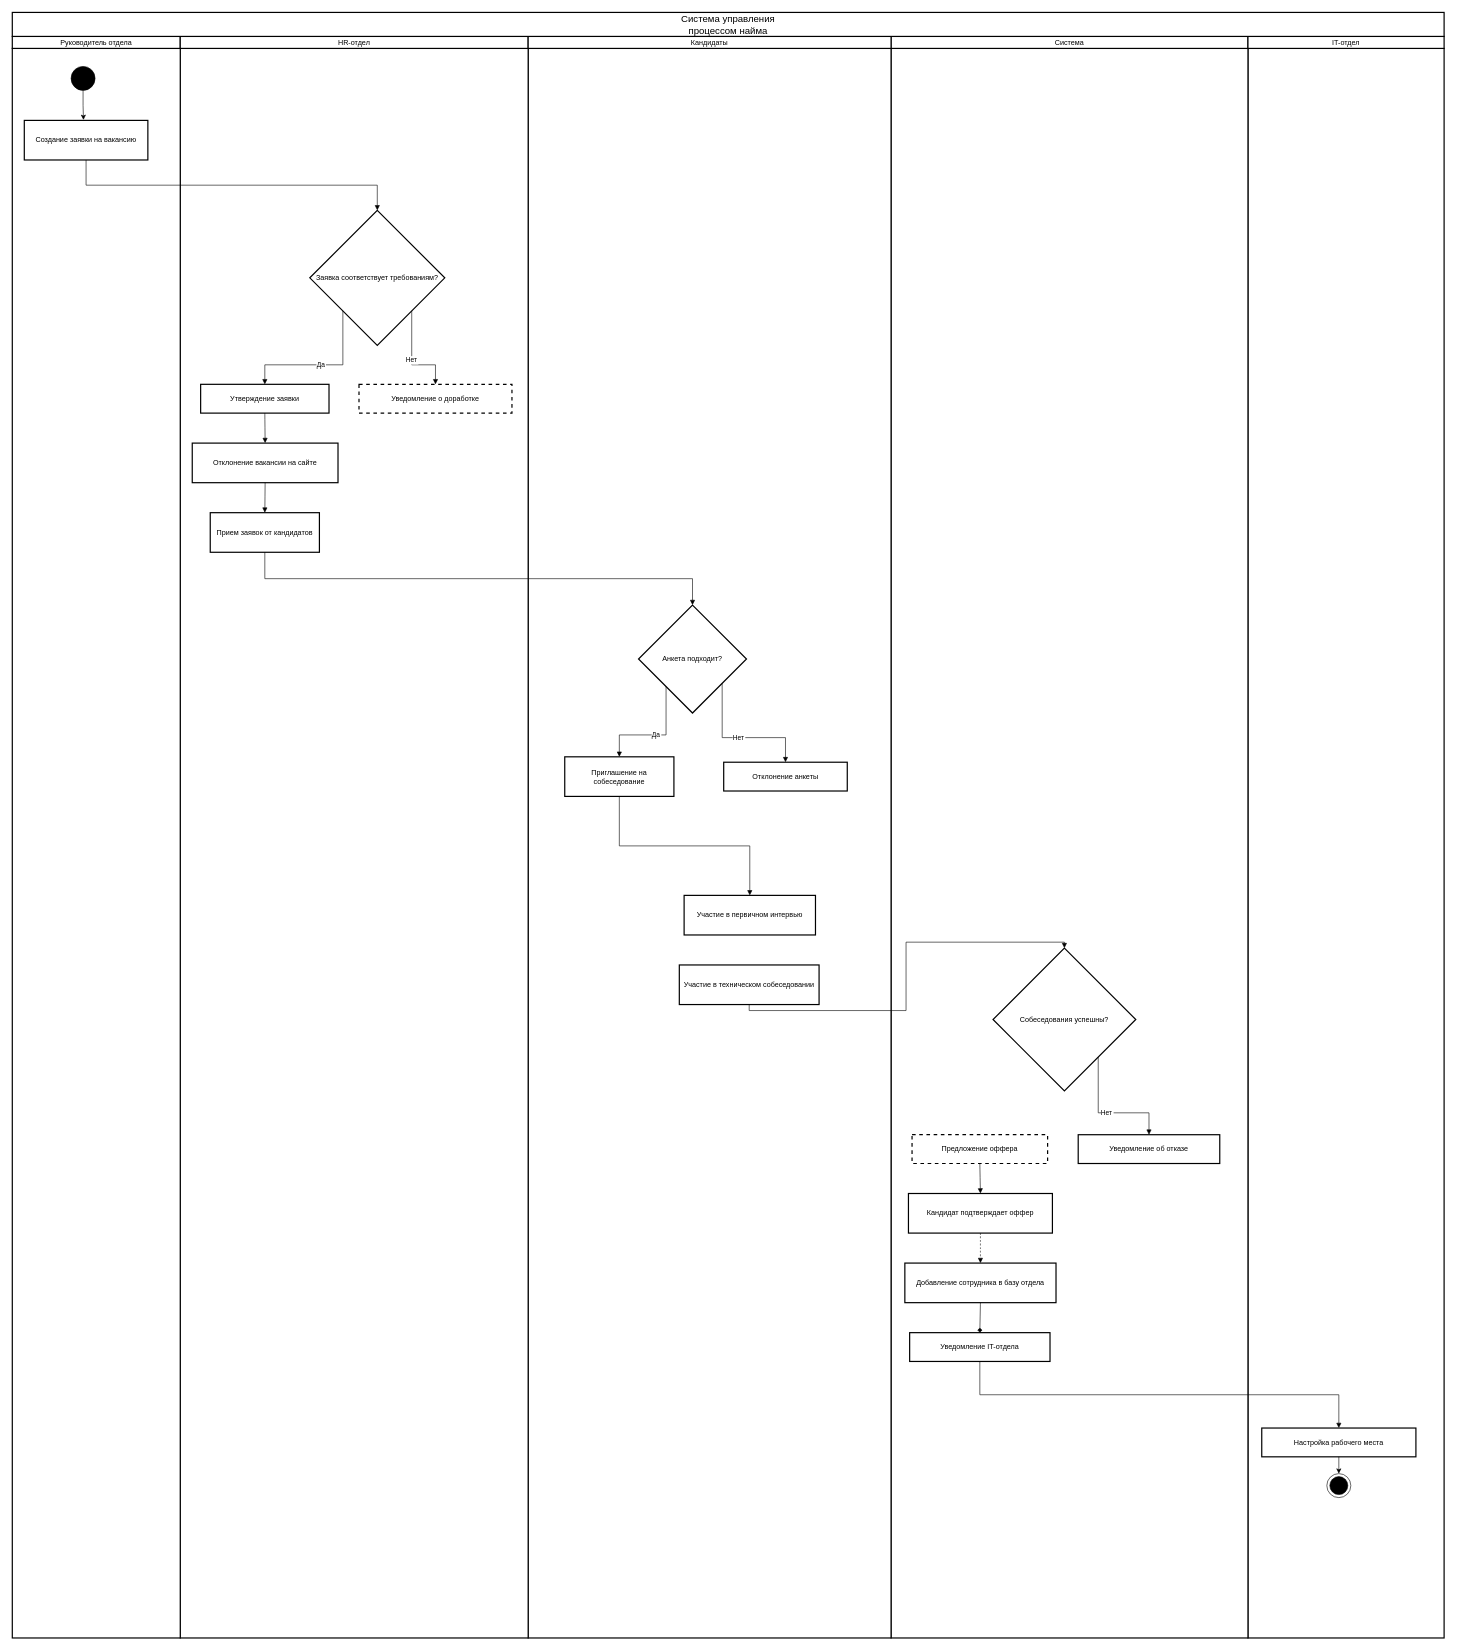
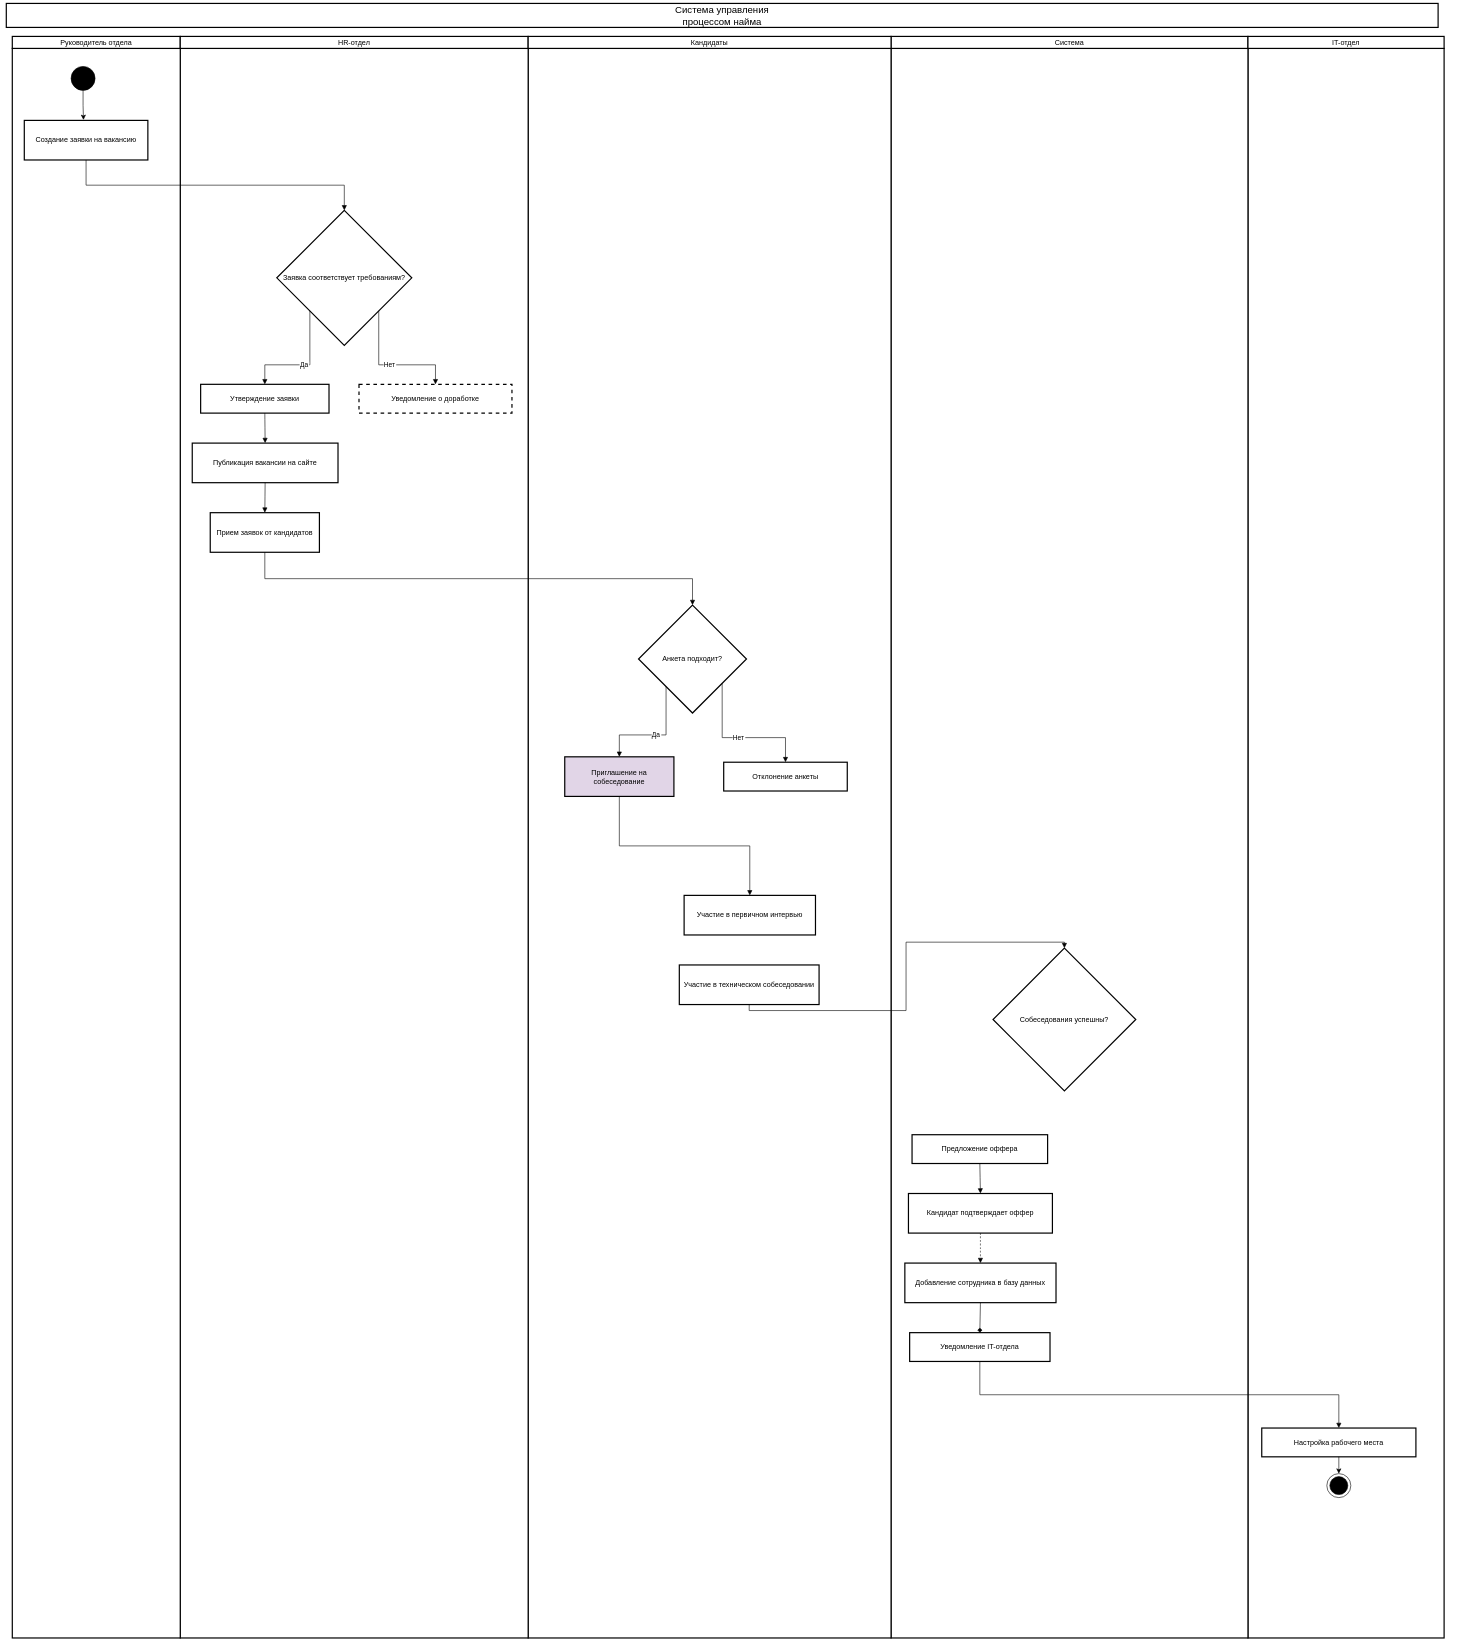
- <mxCell id="45" value="&lt;span style=&quot;font-size: 12pt;&quot; lang=&quot;RU&quot;&gt;&lt;font face=&quot;Helvetica&quot;&gt;Система управления&lt;br&gt;процессом найма&lt;/font&gt;&lt;/span&gt;" style="rounded=0;whiteSpace=wrap;html=1;perimeterSpacing=1;strokeWidth=2;" vertex="1" parent="1"><mxGeometry x="20" y="20" width="2387" height="40" as="geometry" /></mxCell>
+ <mxCell id="45" value="&lt;span style=&quot;font-size: 12pt;&quot; lang=&quot;RU&quot;&gt;&lt;font face=&quot;Helvetica&quot;&gt;Система управления&lt;br&gt;процессом найма&lt;/font&gt;&lt;/span&gt;" style="rounded=0;whiteSpace=wrap;html=1;perimeterSpacing=1;strokeWidth=2;" vertex="1" parent="1"><mxGeometry x="10" y="5" width="2387" height="40" as="geometry" /></mxCell>
- <mxCell id="8" value="Заявка соответствует требованиям?" style="rhombus;strokeWidth=2;whiteSpace=wrap;" vertex="1" parent="1"><mxGeometry x="516" y="350" width="225" height="225" as="geometry" /></mxCell>
+ <mxCell id="8" value="Заявка соответствует требованиям?" style="rhombus;strokeWidth=2;whiteSpace=wrap;" vertex="1" parent="1"><mxGeometry x="461" y="350" width="225" height="225" as="geometry" /></mxCell>
- <mxCell id="11" value="Отклонение вакансии на сайте" style="whiteSpace=wrap;strokeWidth=2;" vertex="1" parent="1"><mxGeometry x="320" y="738" width="243" height="66" as="geometry" /></mxCell>
+ <mxCell id="11" value="Публикация вакансии на сайте" style="whiteSpace=wrap;strokeWidth=2;" vertex="1" parent="1"><mxGeometry x="320" y="738" width="243" height="66" as="geometry" /></mxCell>
- <mxCell id="14" value="Приглашение на собеседование" style="whiteSpace=wrap;strokeWidth=2;" vertex="1" parent="1"><mxGeometry x="941" y="1261" width="182" height="66" as="geometry" /></mxCell>
+ <mxCell id="14" value="Приглашение на собеседование" style="whiteSpace=wrap;strokeWidth=2;fillColor=#e1d5e7;" vertex="1" parent="1"><mxGeometry x="941" y="1261" width="182" height="66" as="geometry" /></mxCell>
- <mxCell id="35" value="Нет" style="startArrow=none;endArrow=block;exitX=0.95;exitY=1;entryX=0.5;entryY=-0.01;rounded=0;edgeStyle=orthogonalEdgeStyle;" edge="1" parent="1" source="18" target="20"><mxGeometry relative="1" as="geometry" /></mxCell>
- <mxCell id="19" value="Предложение оффера" style="whiteSpace=wrap;strokeWidth=2;dashed=1;" vertex="1" parent="1"><mxGeometry x="1520" y="1891" width="226" height="48" as="geometry" /></mxCell>
+ <mxCell id="19" value="Предложение оффера" style="whiteSpace=wrap;strokeWidth=2;" vertex="1" parent="1"><mxGeometry x="1520" y="1891" width="226" height="48" as="geometry" /></mxCell>
- <mxCell id="20" value="Уведомление об отказе" style="whiteSpace=wrap;strokeWidth=2;" vertex="1" parent="1"><mxGeometry x="1797" y="1891" width="236" height="48" as="geometry" /></mxCell>
- <mxCell id="22" value="Добавление сотрудника в базу отдела" style="whiteSpace=wrap;strokeWidth=2;" vertex="1" parent="1"><mxGeometry x="1508" y="2105" width="252" height="66" as="geometry" /></mxCell>
+ <mxCell id="22" value="Добавление сотрудника в базу данных" style="whiteSpace=wrap;strokeWidth=2;" vertex="1" parent="1"><mxGeometry x="1508" y="2105" width="252" height="66" as="geometry" /></mxCell>
